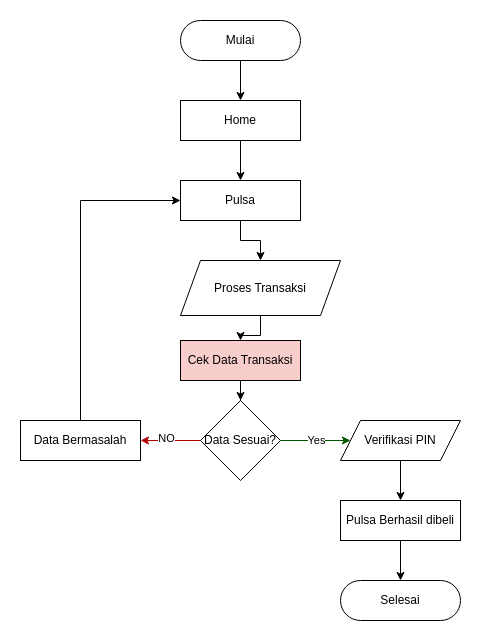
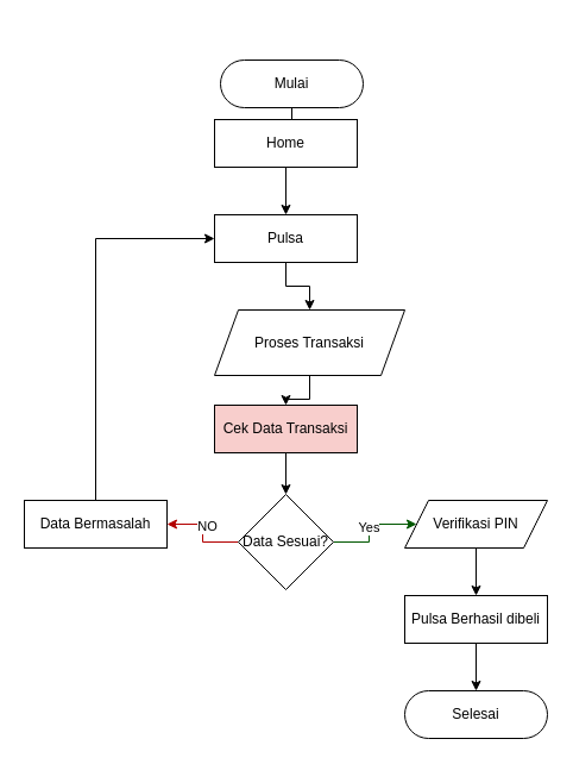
- <mxCell id="3" value="Mulai" style="rounded=1;whiteSpace=wrap;html=1;arcSize=50;" vertex="1" parent="1"><mxGeometry x="180" y="20" width="120" height="40" as="geometry" /></mxCell>
+ <mxCell id="3" value="Mulai" style="rounded=1;whiteSpace=wrap;html=1;arcSize=50;" vertex="1" parent="1"><mxGeometry x="185" y="50" width="120" height="40" as="geometry" /></mxCell>
- <mxCell id="16" value="Data Sesuai?" style="rhombus;whiteSpace=wrap;html=1;" vertex="1" parent="1"><mxGeometry x="200" y="400" width="80" height="80" as="geometry" /></mxCell>
+ <mxCell id="16" value="Data Sesuai?" style="rhombus;whiteSpace=wrap;html=1;" vertex="1" parent="1"><mxGeometry x="200" y="415" width="80" height="80" as="geometry" /></mxCell>
